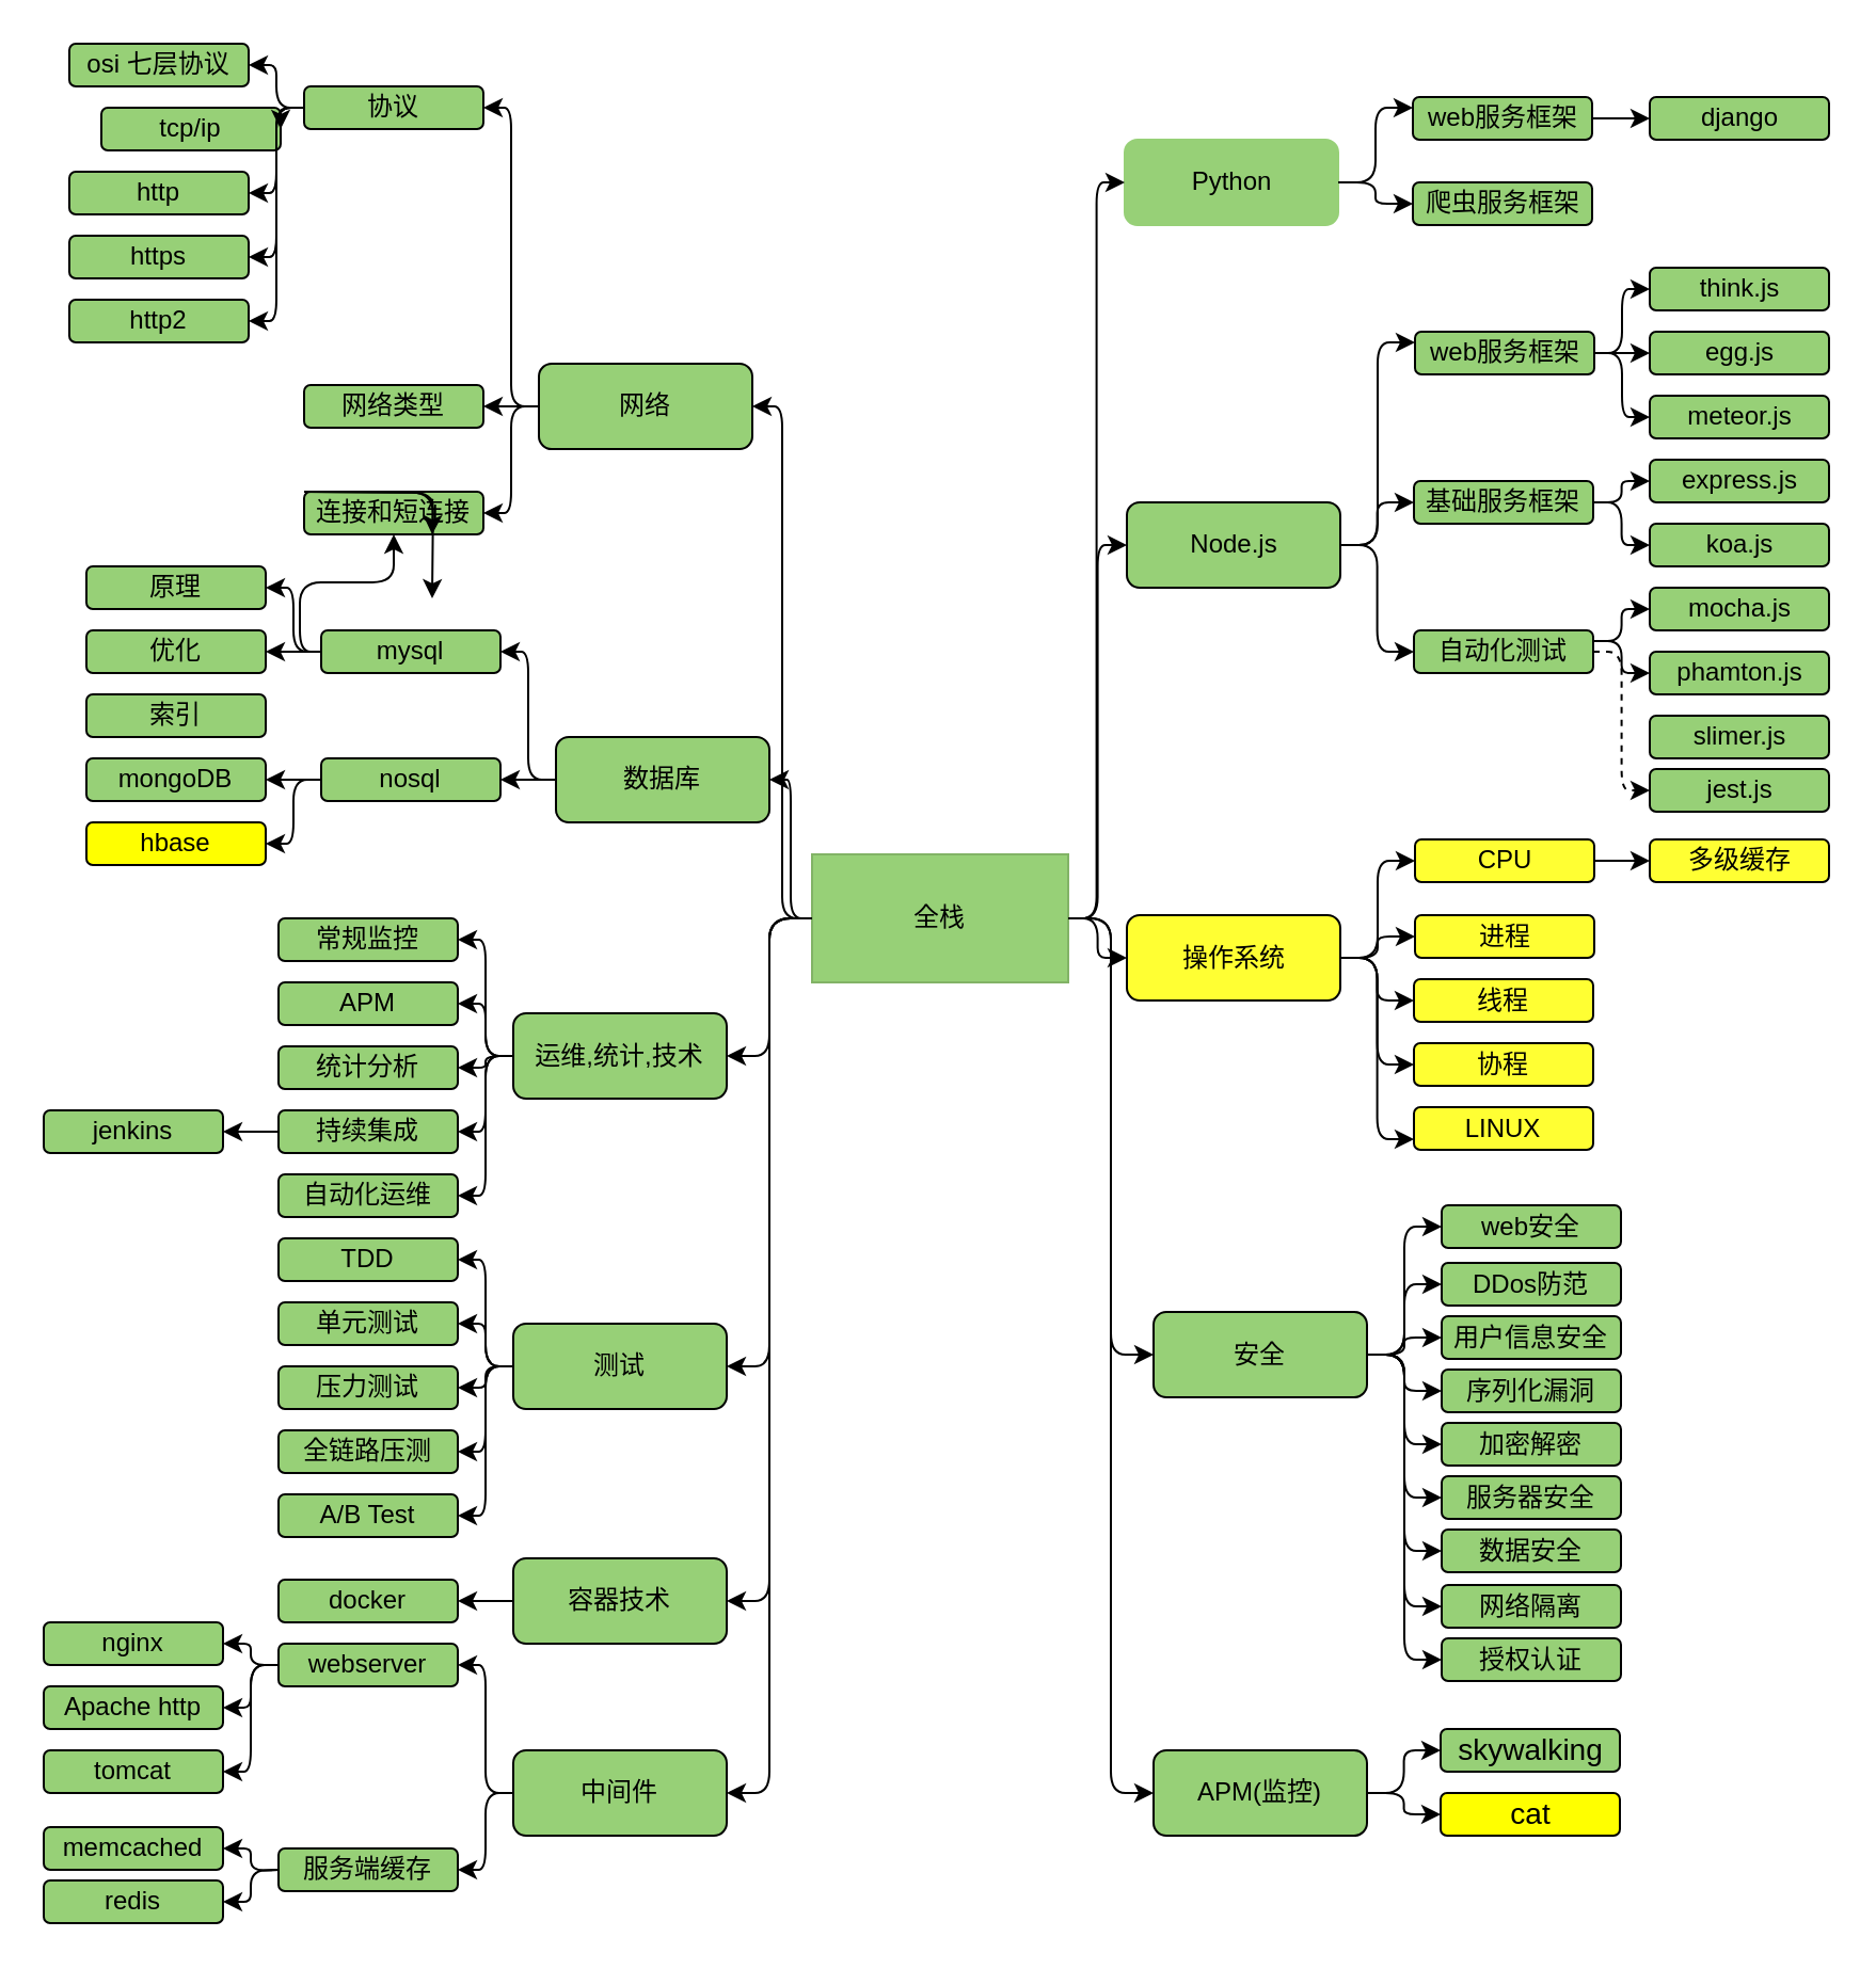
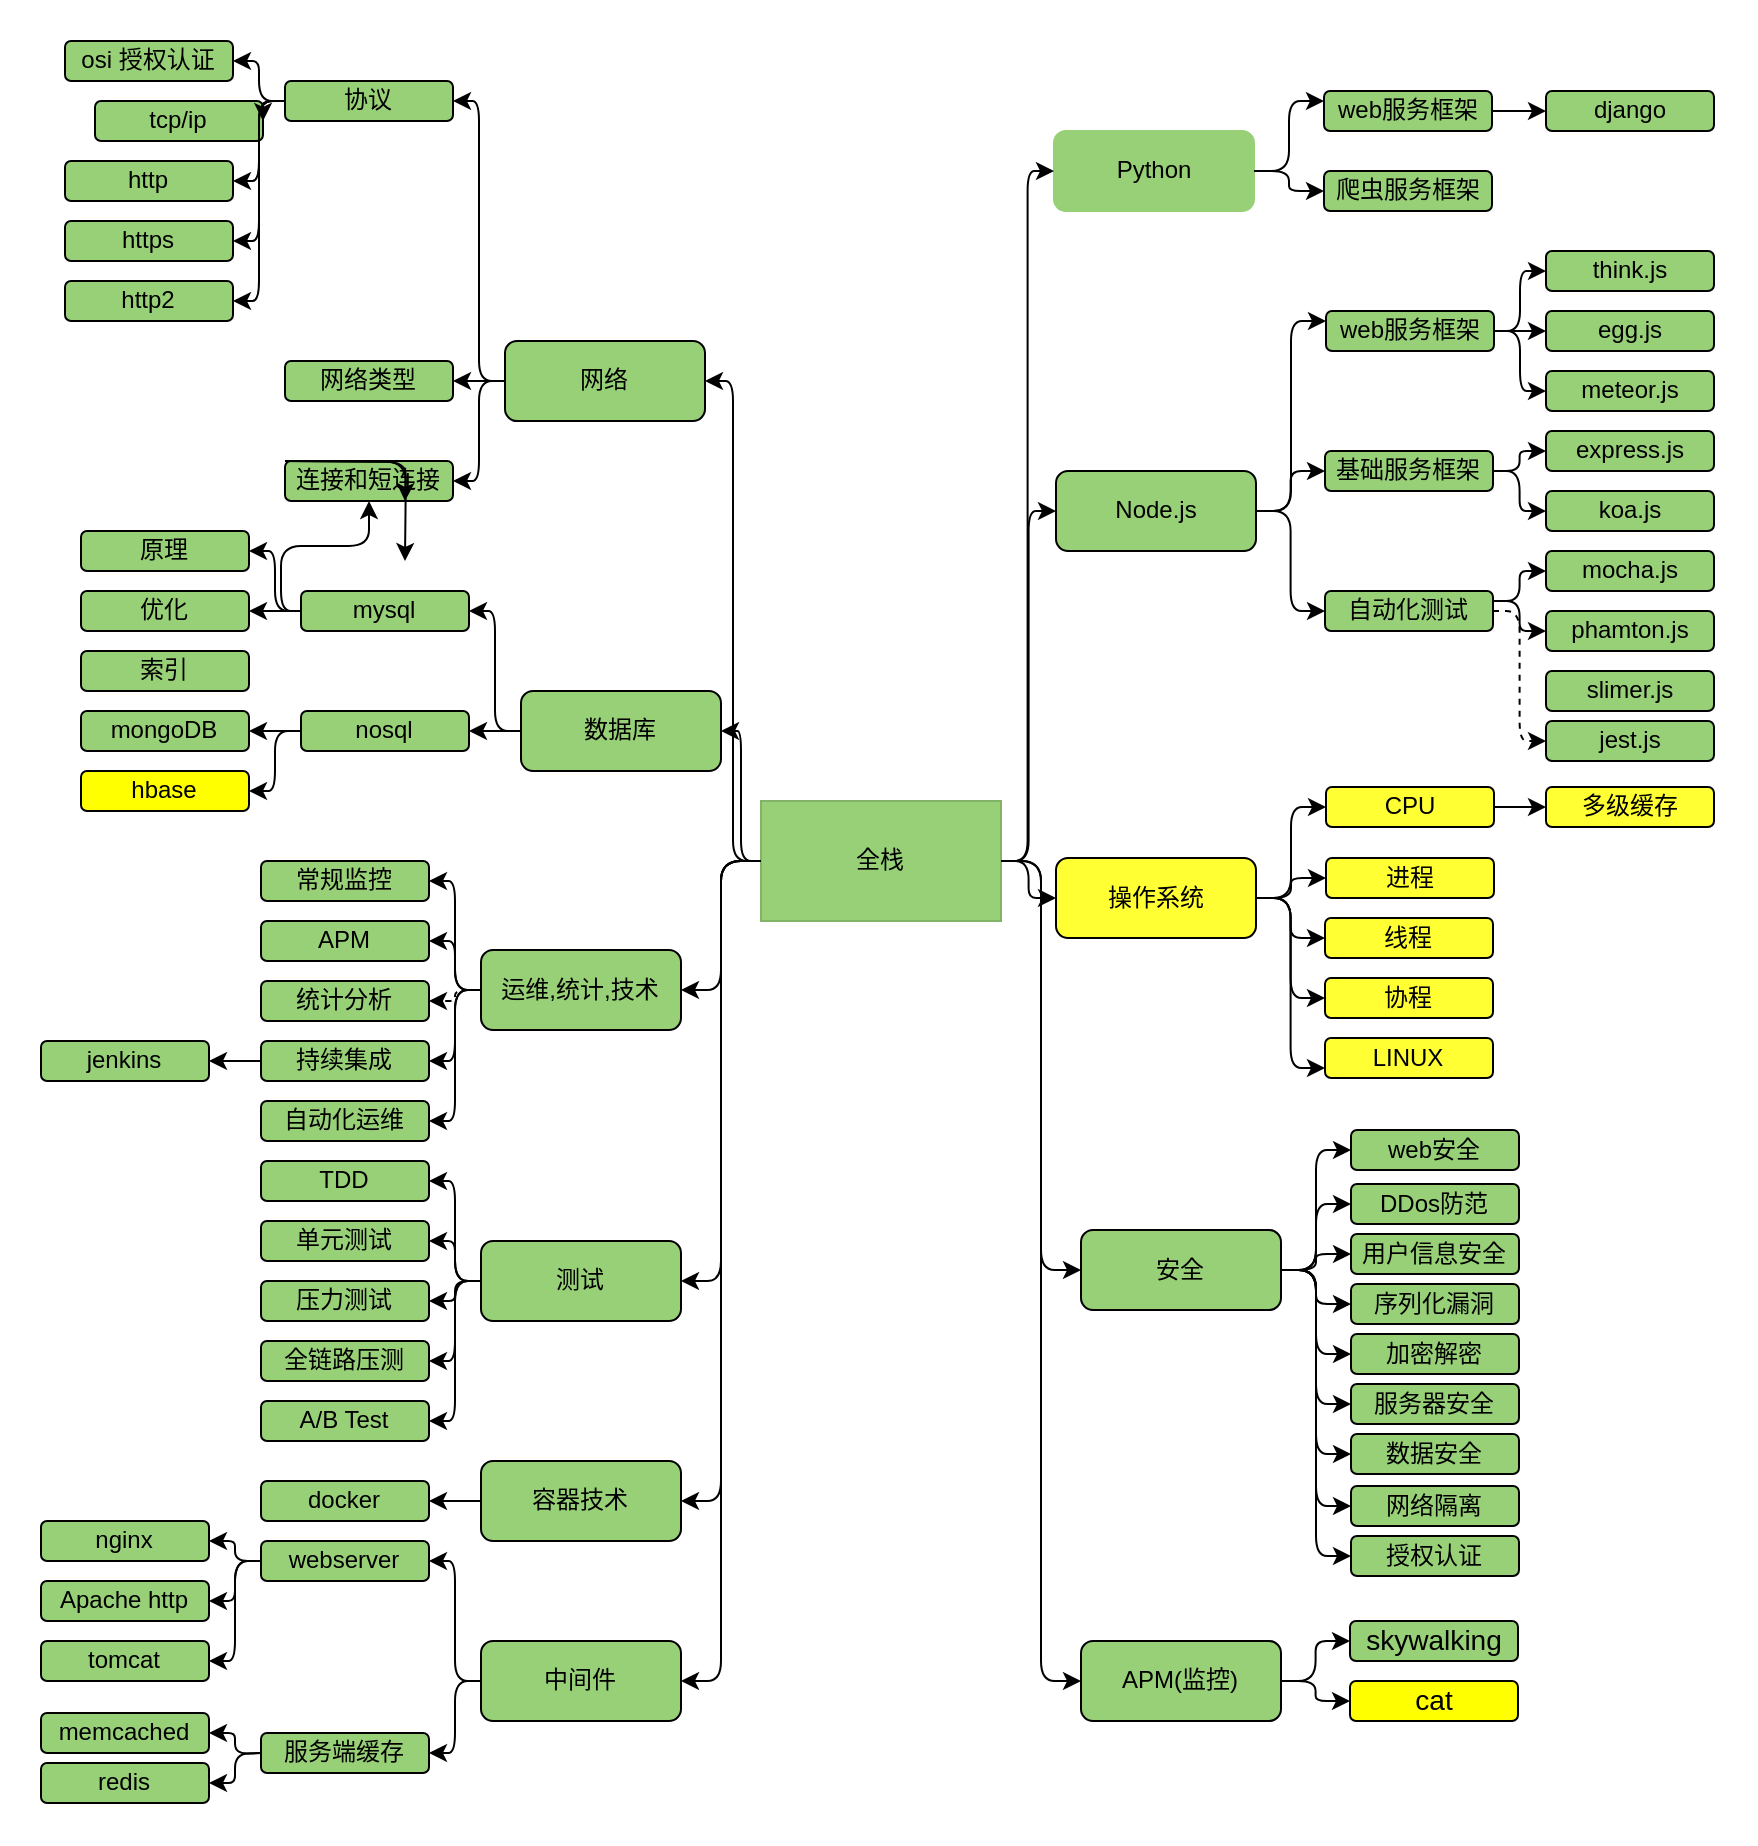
- <mxCell id="44" value="osi 七层协议" style="rounded=1;whiteSpace=wrap;html=1;glass=0;comic=0;strokeColor=#000000;fillColor=#97D077;" vertex="1" parent="1"><mxGeometry x="32" y="20" width="84" height="20" as="geometry" /></mxCell>
+ <mxCell id="44" value="osi 授权认证" style="rounded=1;whiteSpace=wrap;html=1;glass=0;comic=0;strokeColor=#000000;fillColor=#97D077;" vertex="1" parent="1"><mxGeometry x="32" y="20" width="84" height="20" as="geometry" /></mxCell>
- <mxCell id="86" value="" style="endArrow=classic;html=1;exitX=0;exitY=0.5;entryX=1;entryY=0.5;edgeStyle=orthogonalEdgeStyle;" edge="1" parent="1" source="78" target="85"><mxGeometry width="50" height="50" relative="1" as="geometry"><mxPoint x="240" y="600" as="sourcePoint" /><mxPoint x="290" y="550" as="targetPoint" /></mxGeometry></mxCell>
+ <mxCell id="86" value="" style="endArrow=classic;html=1;exitX=0;exitY=0.5;entryX=1;entryY=0.5;edgeStyle=orthogonalEdgeStyle;dashed=1;" edge="1" parent="1" source="78" target="85"><mxGeometry width="50" height="50" relative="1" as="geometry"><mxPoint x="240" y="600" as="sourcePoint" /><mxPoint x="290" y="550" as="targetPoint" /></mxGeometry></mxCell>
